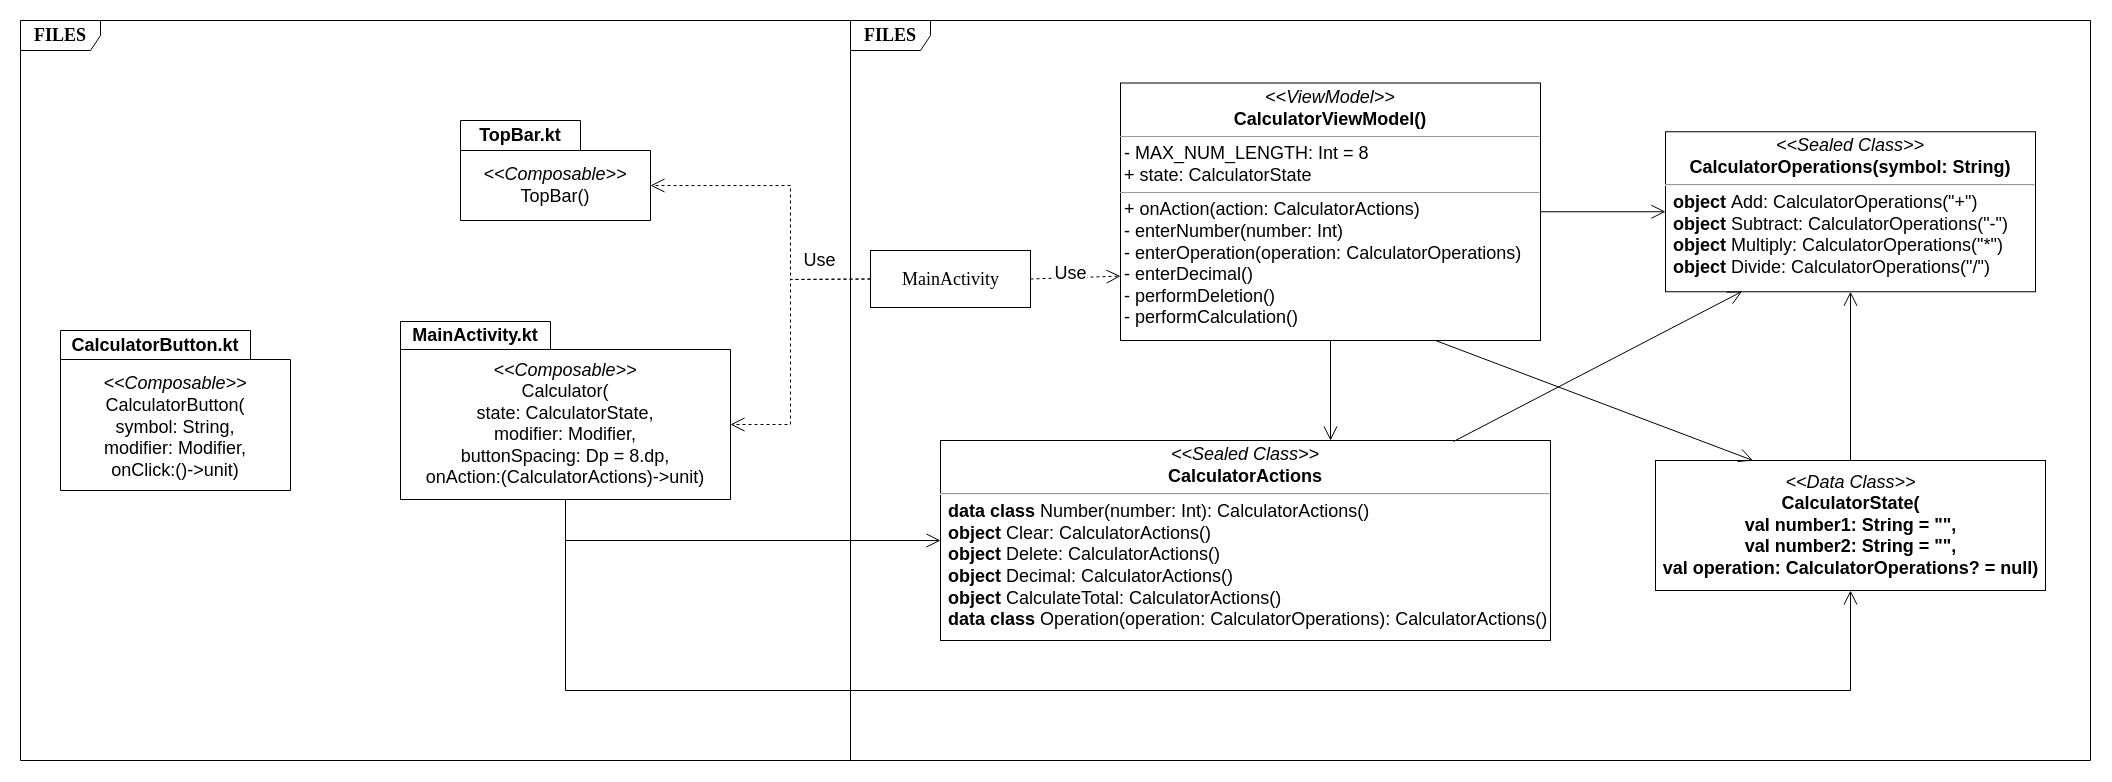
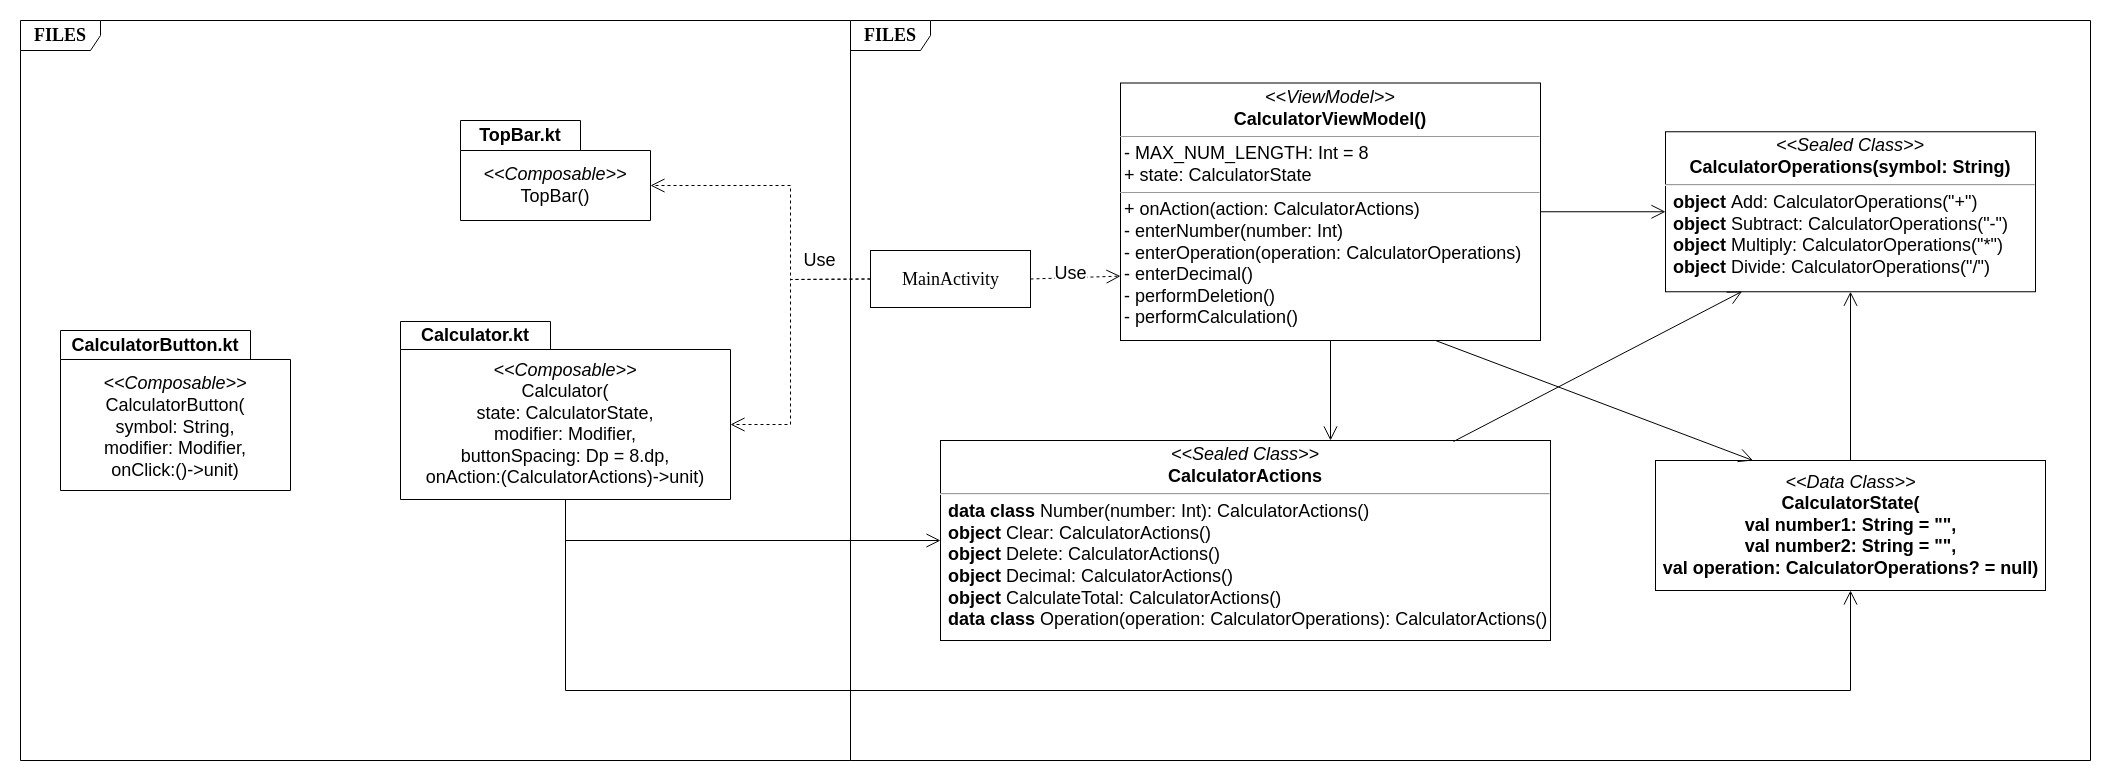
- <mxCell id="8" value="&lt;font style=&quot;font-size: 18px;&quot;&gt;MainActivity.kt&lt;/font&gt;" style="shape=folder;fontStyle=1;tabWidth=150;tabHeight=28;tabPosition=left;html=1;boundedLbl=1;labelInHeader=1;container=1;collapsible=0;whiteSpace=wrap;" vertex="1" parent="1"><mxGeometry x="400" y="321" width="330" height="178" as="geometry" /></mxCell>
+ <mxCell id="8" value="&lt;font style=&quot;font-size: 18px;&quot;&gt;Calculator.kt&lt;/font&gt;" style="shape=folder;fontStyle=1;tabWidth=150;tabHeight=28;tabPosition=left;html=1;boundedLbl=1;labelInHeader=1;container=1;collapsible=0;whiteSpace=wrap;" vertex="1" parent="1"><mxGeometry x="400" y="321" width="330" height="178" as="geometry" /></mxCell>
